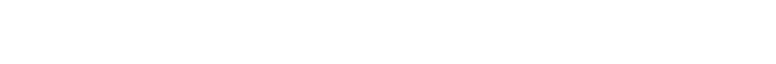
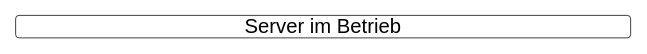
+ <mxCell id="2" value="&lt;font style=&quot;font-size: 27px&quot;&gt;Server im Betrieb&lt;/font&gt;" style="rounded=1;whiteSpace=wrap;html=1;fillColor=none;" vertex="1" parent="1"><mxGeometry x="20" y="20" width="820" height="30" as="geometry" /></mxCell>
